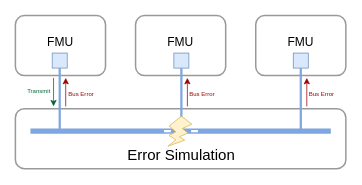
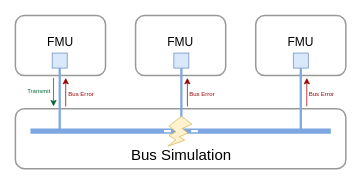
- <mxCell id="12" value="&lt;font style=&quot;font-size: 20px;&quot;&gt;Error Simulation&lt;/font&gt;" style="text;html=1;strokeColor=none;fillColor=none;align=center;verticalAlign=middle;whiteSpace=wrap;rounded=0;movable=1;resizable=1;rotatable=1;deletable=1;editable=1;connectable=1;fontSize=20;" parent="1" vertex="1"><mxGeometry x="41" y="190" width="400" height="30" as="geometry" /></mxCell>
+ <mxCell id="12" value="&lt;font style=&quot;font-size: 20px;&quot;&gt;Bus Simulation&lt;/font&gt;" style="text;html=1;strokeColor=none;fillColor=none;align=center;verticalAlign=middle;whiteSpace=wrap;rounded=0;movable=1;resizable=1;rotatable=1;deletable=1;editable=1;connectable=1;fontSize=20;" parent="1" vertex="1"><mxGeometry x="41" y="190" width="400" height="30" as="geometry" /></mxCell>
